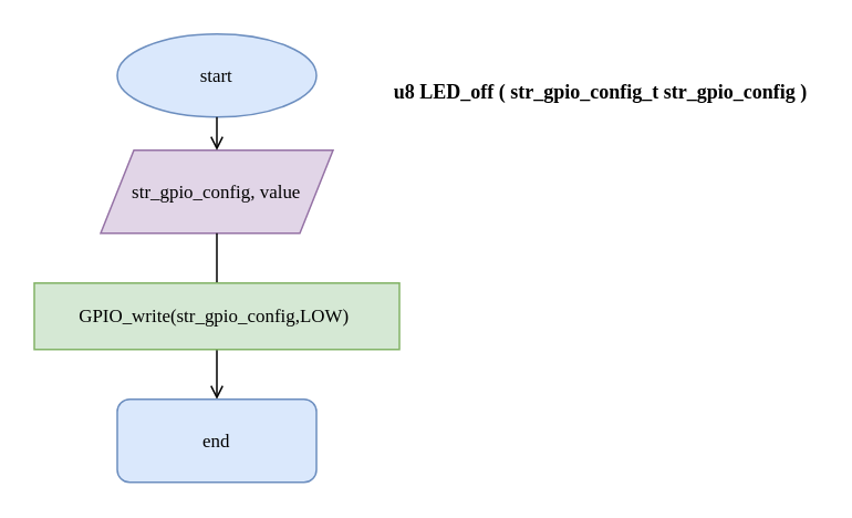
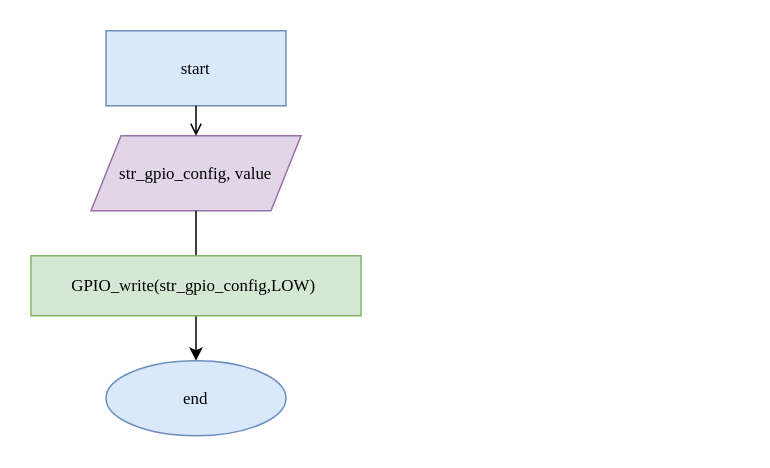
- <mxCell id="3" value="&lt;font style=&quot;font-size: 11.29px;&quot; face=&quot;calibri&quot;&gt;start&lt;/font&gt;" style="ellipse;whiteSpace=wrap;html=1;fillColor=#dae8fc;strokeColor=#6c8ebf;" parent="1" vertex="1"><mxGeometry x="70" y="20" width="120" height="50" as="geometry" /></mxCell>
+ <mxCell id="3" value="&lt;font style=&quot;font-size: 11.29px;&quot; face=&quot;calibri&quot;&gt;start&lt;/font&gt;" style="whiteSpace=wrap;html=1;fillColor=#dae8fc;strokeColor=#6c8ebf;rounded=0;" parent="1" vertex="1"><mxGeometry x="70" y="20" width="120" height="50" as="geometry" /></mxCell>
- <mxCell id="6" value="&lt;font face=&quot;calibri&quot;&gt;&lt;b&gt;u8 LED_off ( str_gpio_config_t str_gpio_config )&lt;/b&gt;&lt;/font&gt;" style="text;html=1;align=center;verticalAlign=middle;resizable=0;points=[];autosize=1;strokeColor=none;fillColor=none;" parent="1" vertex="1"><mxGeometry x="231" y="40" width="260" height="30" as="geometry" /></mxCell>
- <mxCell id="7" value="" style="edgeStyle=orthogonalEdgeStyle;rounded=0;orthogonalLoop=1;jettySize=auto;html=1;entryX=0.5;entryY=0;entryDx=0;entryDy=0;endArrow=open;" parent="1" source="8" target="9" edge="1"><mxGeometry relative="1" as="geometry"><mxPoint x="130.059" y="260" as="targetPoint" /></mxGeometry></mxCell>
+ <mxCell id="7" value="" style="edgeStyle=orthogonalEdgeStyle;rounded=0;orthogonalLoop=1;jettySize=auto;html=1;entryX=0.5;entryY=0;entryDx=0;entryDy=0;" parent="1" source="8" target="9" edge="1"><mxGeometry relative="1" as="geometry"><mxPoint x="130.059" y="260" as="targetPoint" /></mxGeometry></mxCell>
- <mxCell id="9" value="&lt;font style=&quot;font-size: 11.29px;&quot; face=&quot;calibri&quot;&gt;end&lt;/font&gt;" style="whiteSpace=wrap;html=1;fillColor=#dae8fc;strokeColor=#6c8ebf;rounded=1;" parent="1" vertex="1"><mxGeometry x="70" y="240" width="120" height="50" as="geometry" /></mxCell>
+ <mxCell id="9" value="&lt;font style=&quot;font-size: 11.29px;&quot; face=&quot;calibri&quot;&gt;end&lt;/font&gt;" style="ellipse;whiteSpace=wrap;html=1;fillColor=#dae8fc;strokeColor=#6c8ebf;" parent="1" vertex="1"><mxGeometry x="70" y="240" width="120" height="50" as="geometry" /></mxCell>
